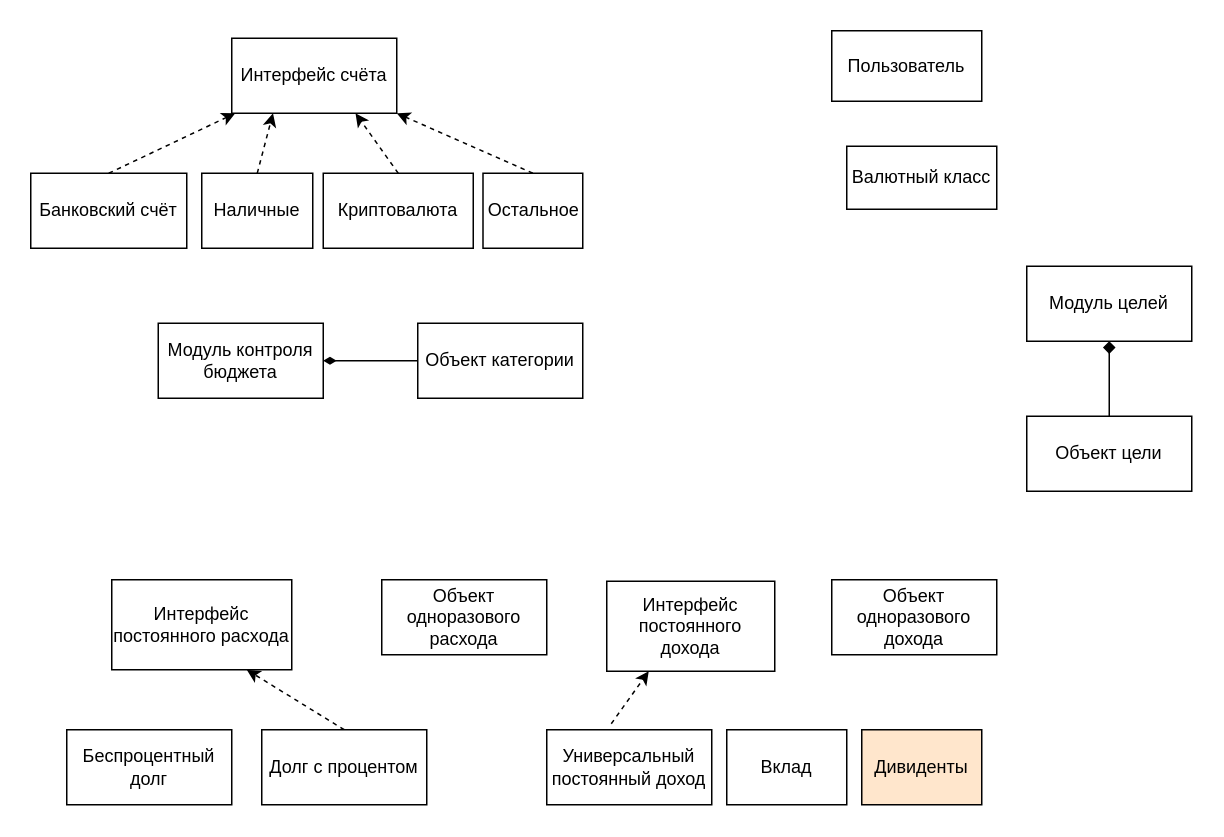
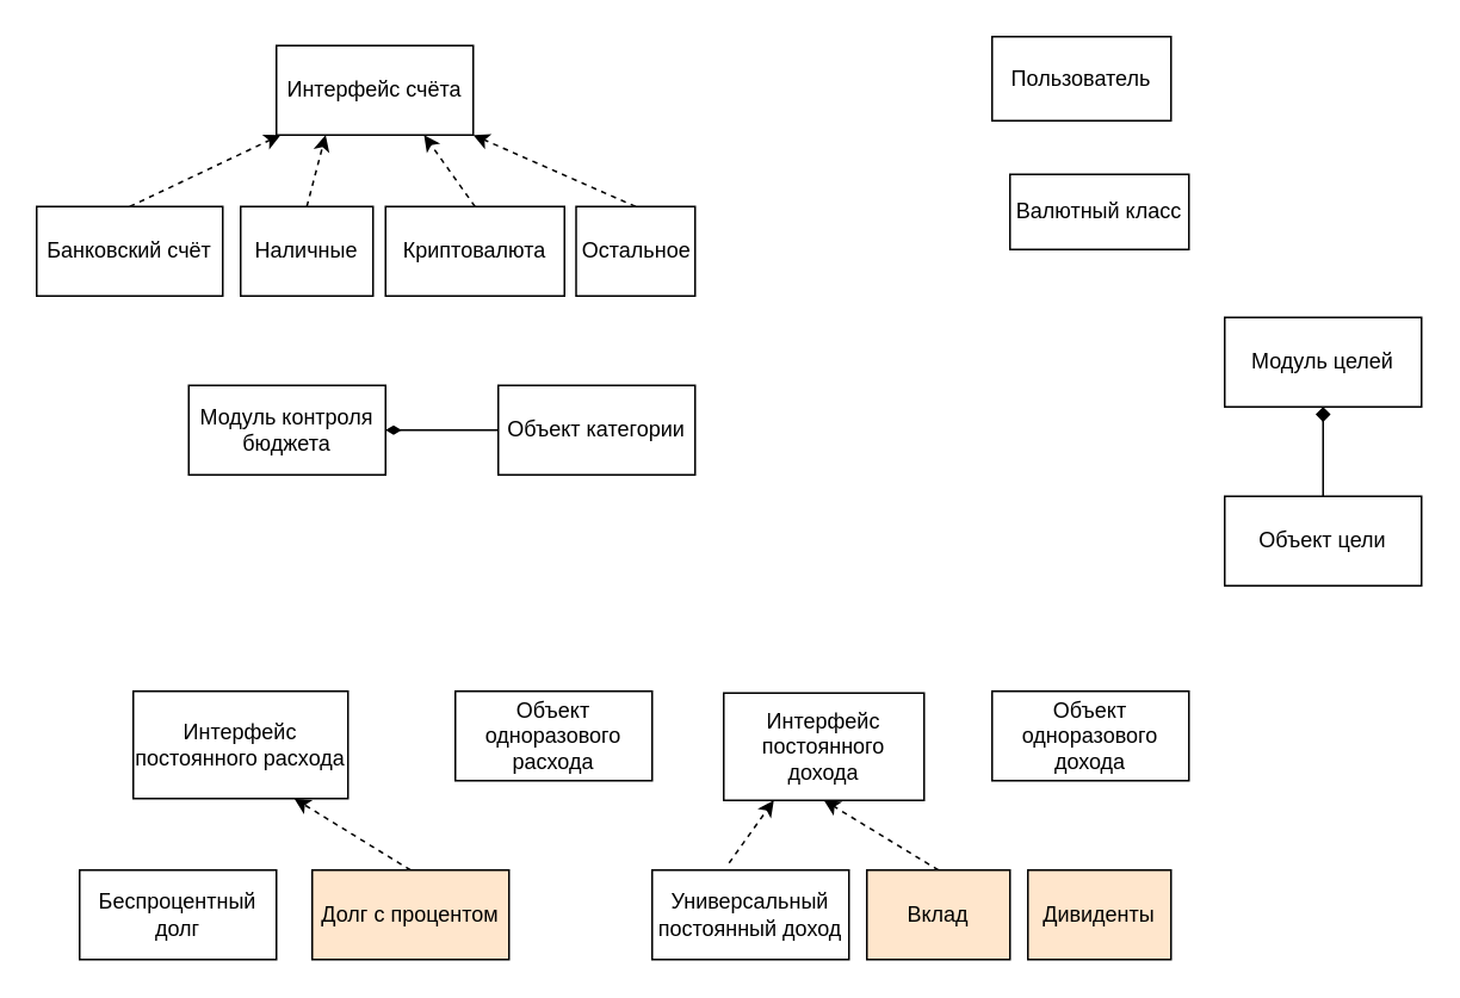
+ <mxCell id="27" style="rounded=0;orthogonalLoop=1;jettySize=auto;html=1;exitX=0.5;exitY=0;exitDx=0;exitDy=0;entryX=0.5;entryY=1;entryDx=0;entryDy=0;dashed=1;" edge="1" parent="1" source="28" target="23"><mxGeometry relative="1" as="geometry" /></mxCell>
- <mxCell id="9" value="Долг с процентом" style="html=1;whiteSpace=wrap;" parent="1" vertex="1"><mxGeometry x="174" y="486" width="110" height="50" as="geometry" /></mxCell>
+ <mxCell id="9" value="Долг с процентом" style="html=1;whiteSpace=wrap;fillColor=#ffe6cc;" parent="1" vertex="1"><mxGeometry x="174" y="486" width="110" height="50" as="geometry" /></mxCell>
- <mxCell id="28" value="Вклад" style="html=1;whiteSpace=wrap;" vertex="1" parent="1"><mxGeometry x="484" y="486" width="80" height="50" as="geometry" /></mxCell>
+ <mxCell id="28" value="Вклад" style="html=1;whiteSpace=wrap;fillColor=#ffe6cc;" vertex="1" parent="1"><mxGeometry x="484" y="486" width="80" height="50" as="geometry" /></mxCell>
